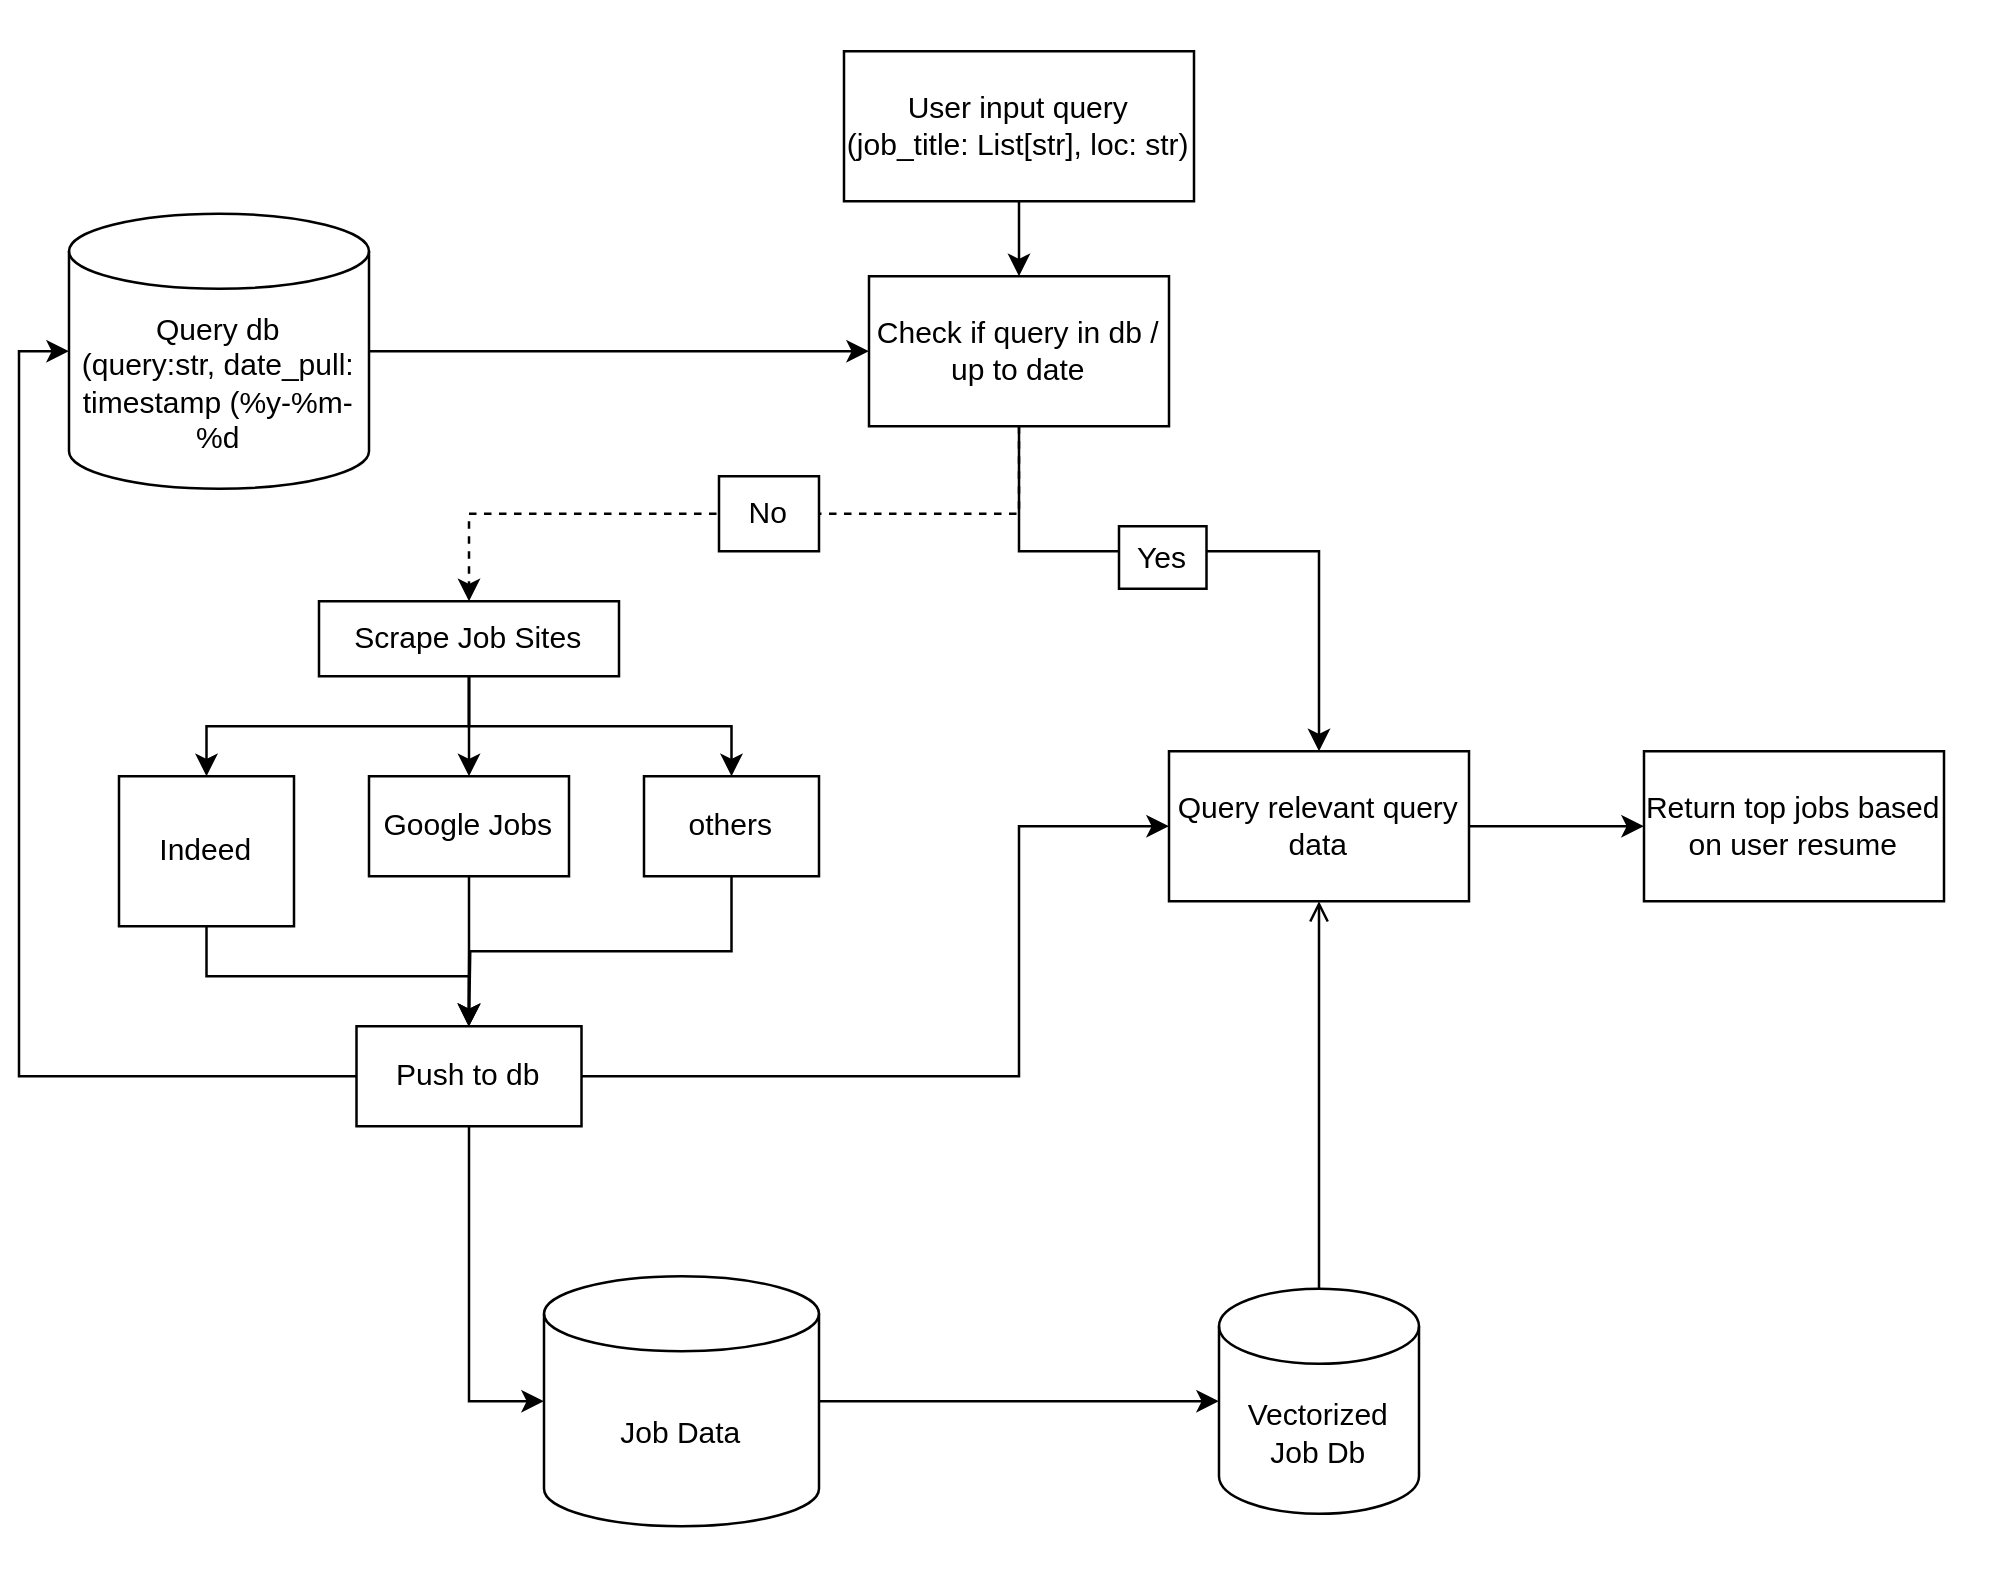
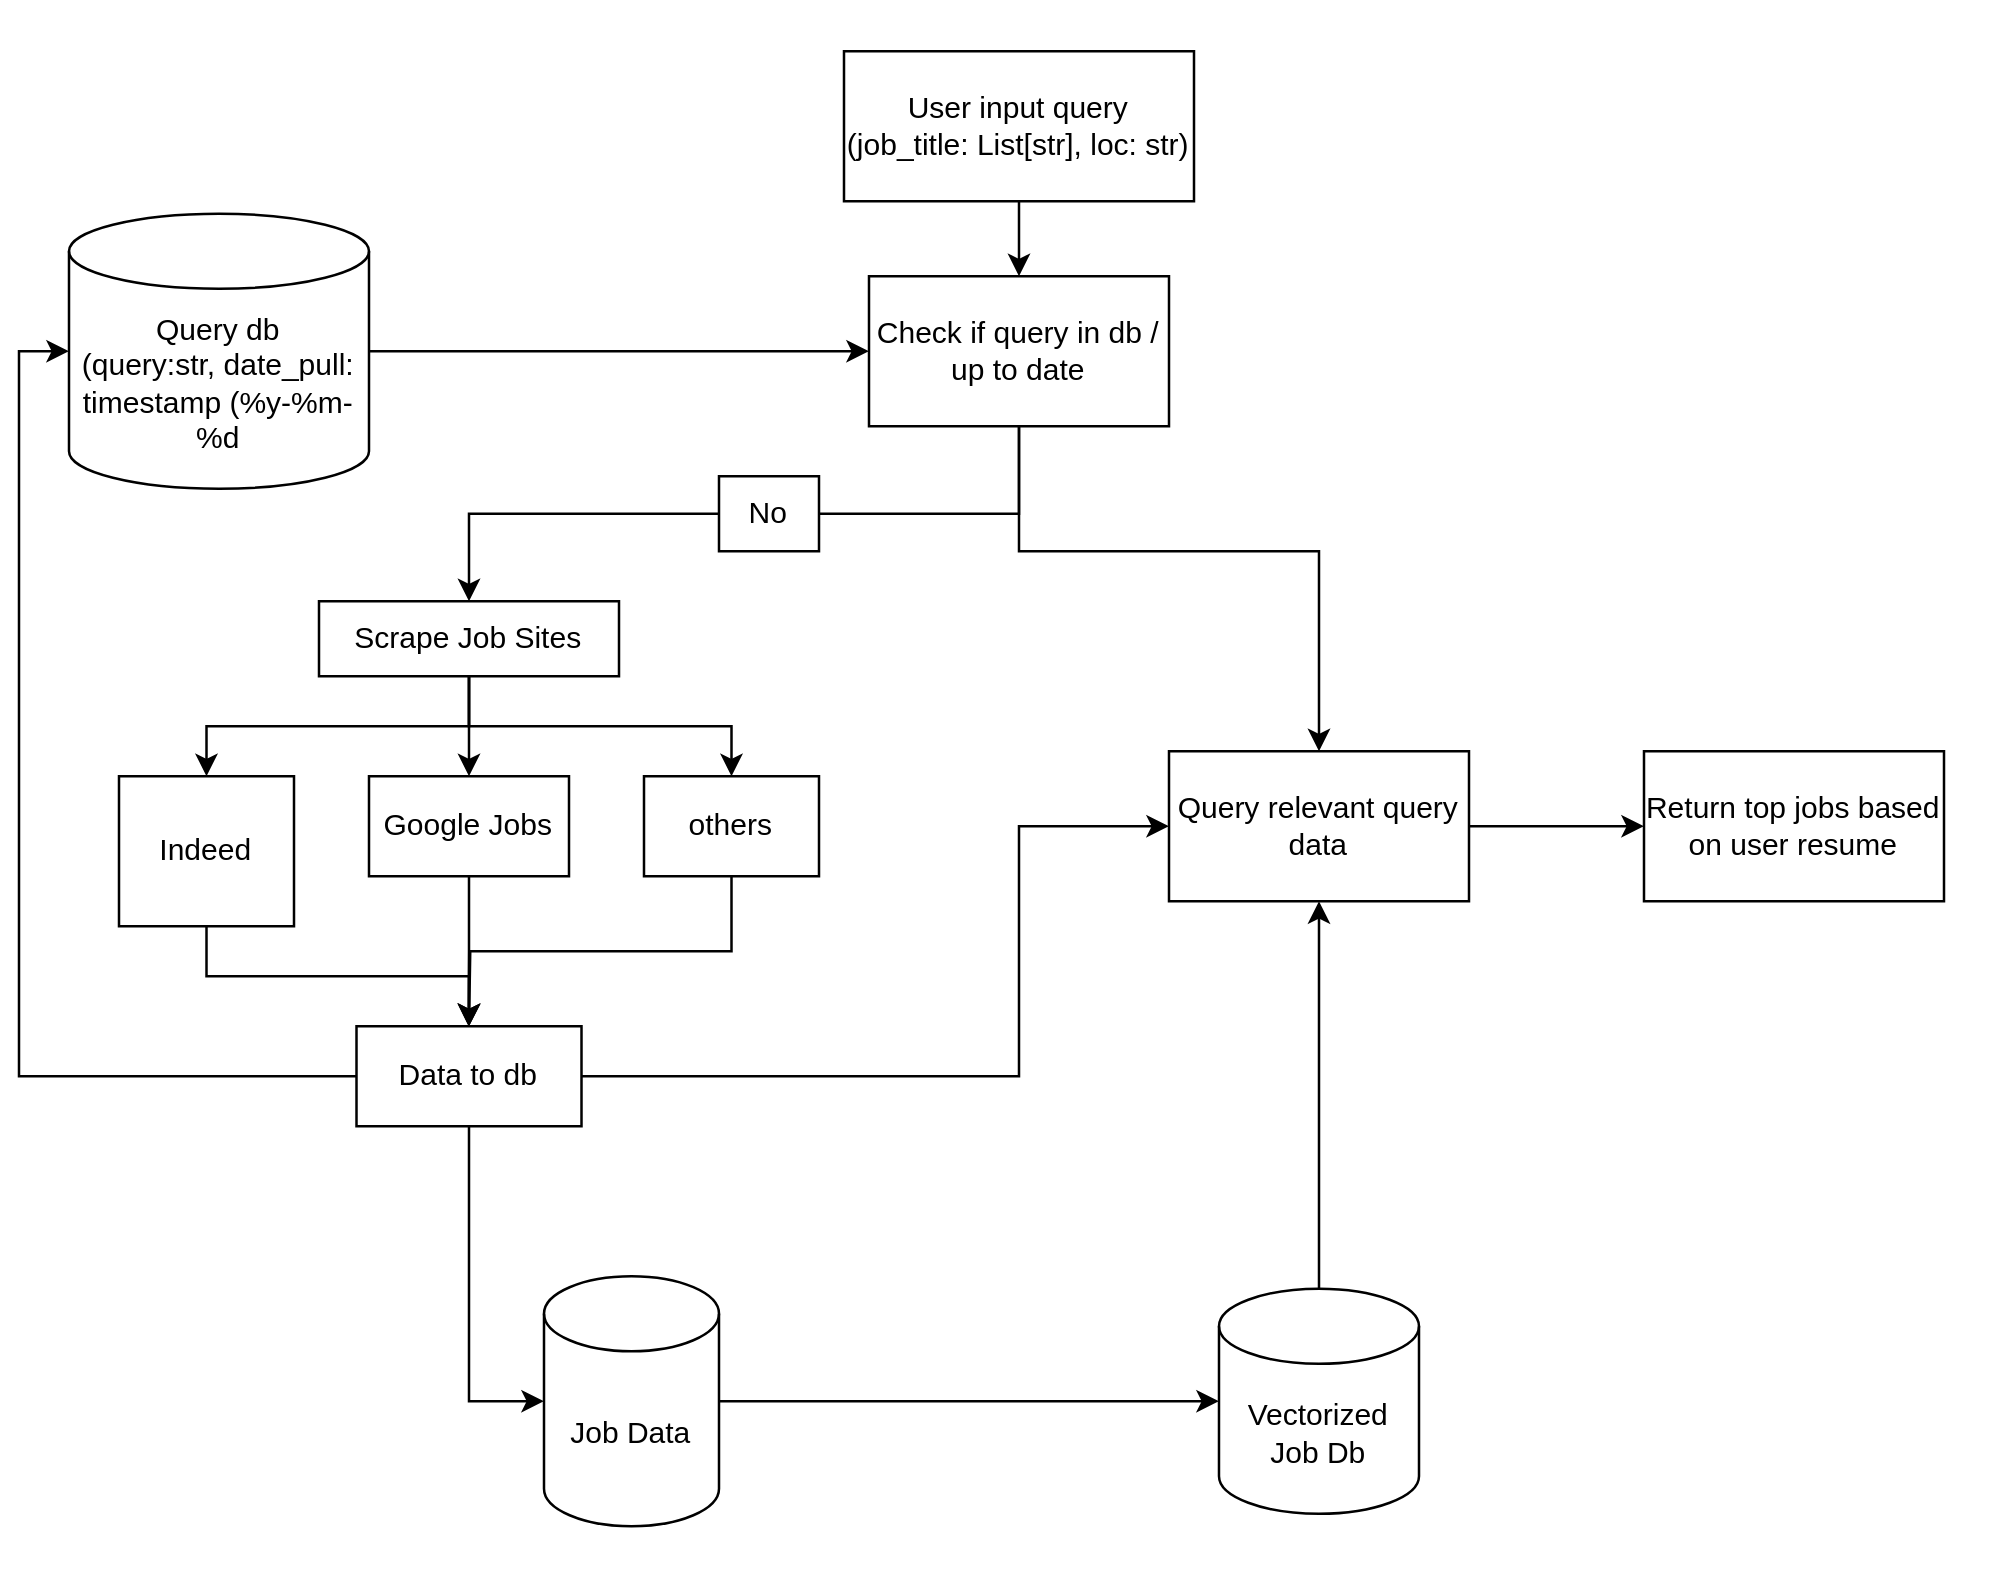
- <mxCell id="16" style="edgeStyle=orthogonalEdgeStyle;rounded=0;orthogonalLoop=1;jettySize=auto;html=1;exitX=0.5;exitY=1;exitDx=0;exitDy=0;entryX=0.5;entryY=0;entryDx=0;entryDy=0;dashed=1;" edge="1" parent="1" source="18" target="9"><mxGeometry relative="1" as="geometry" /></mxCell>
+ <mxCell id="16" style="edgeStyle=orthogonalEdgeStyle;rounded=0;orthogonalLoop=1;jettySize=auto;html=1;exitX=0.5;exitY=1;exitDx=0;exitDy=0;entryX=0.5;entryY=0;entryDx=0;entryDy=0;" edge="1" parent="1" source="18" target="9"><mxGeometry relative="1" as="geometry" /></mxCell>
- <mxCell id="26" value="Yes" style="rounded=0;whiteSpace=wrap;html=1;" vertex="1" parent="1"><mxGeometry x="440" y="210" width="35" height="25" as="geometry" /></mxCell>
- <mxCell id="29" style="edgeStyle=orthogonalEdgeStyle;rounded=0;orthogonalLoop=1;jettySize=auto;html=1;exitX=0.5;exitY=0;exitDx=0;exitDy=0;exitPerimeter=0;entryX=0.5;entryY=1;entryDx=0;entryDy=0;endArrow=open;" edge="1" parent="1" source="30" target="25"><mxGeometry relative="1" as="geometry" /></mxCell>
+ <mxCell id="29" style="edgeStyle=orthogonalEdgeStyle;rounded=0;orthogonalLoop=1;jettySize=auto;html=1;exitX=0.5;exitY=0;exitDx=0;exitDy=0;exitPerimeter=0;entryX=0.5;entryY=1;entryDx=0;entryDy=0;" edge="1" parent="1" source="30" target="25"><mxGeometry relative="1" as="geometry" /></mxCell>
- <mxCell id="22" value="Push to db" style="rounded=0;whiteSpace=wrap;html=1;" vertex="1" parent="1"><mxGeometry x="135" y="410" width="90" height="40" as="geometry" /></mxCell>
+ <mxCell id="22" value="Data to db" style="rounded=0;whiteSpace=wrap;html=1;" vertex="1" parent="1"><mxGeometry x="135" y="410" width="90" height="40" as="geometry" /></mxCell>
- <mxCell id="20" value="Job Data" style="shape=cylinder3;whiteSpace=wrap;html=1;boundedLbl=1;backgroundOutline=1;size=15;" vertex="1" parent="1"><mxGeometry x="210" y="510" width="110" height="100" as="geometry" /></mxCell>
+ <mxCell id="20" value="Job Data" style="shape=cylinder3;whiteSpace=wrap;html=1;boundedLbl=1;backgroundOutline=1;size=15;" vertex="1" parent="1"><mxGeometry x="210" y="510" width="70" height="100" as="geometry" /></mxCell>
